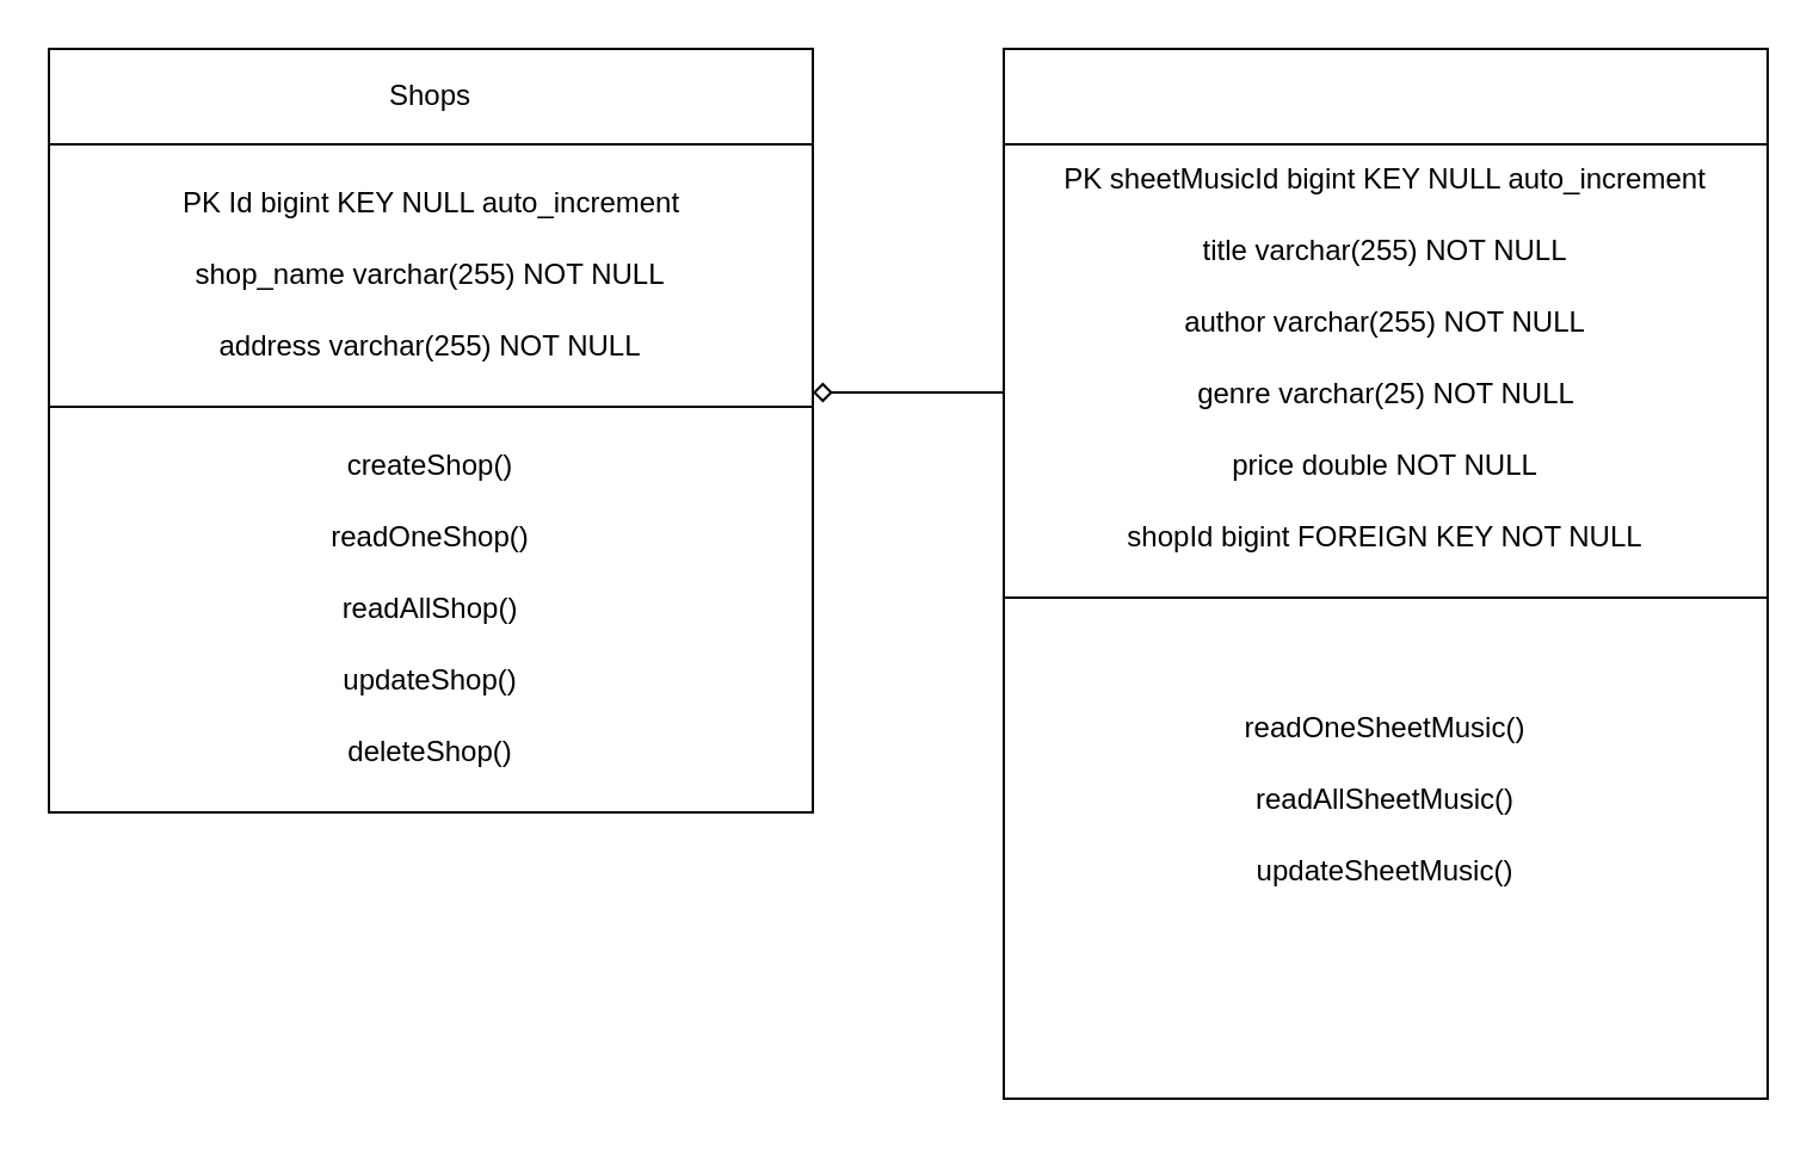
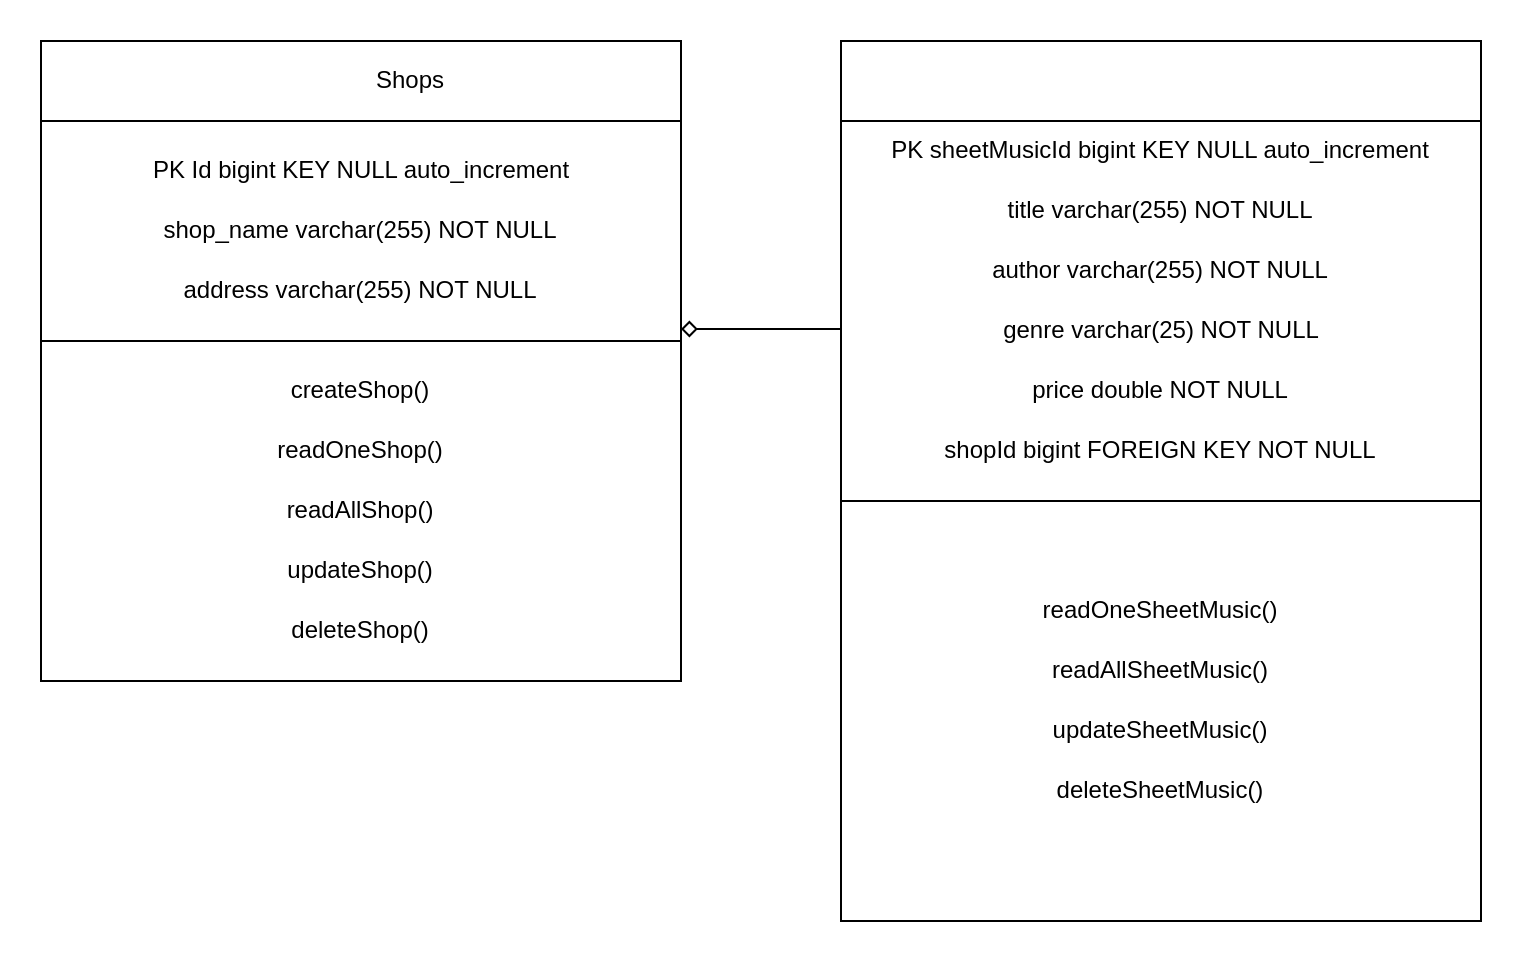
- <mxCell id="6" value="Shops" style="text;html=1;strokeColor=none;fillColor=none;align=center;verticalAlign=middle;whiteSpace=wrap;rounded=0;" vertex="1" parent="1"><mxGeometry x="150" y="25" width="60" height="30" as="geometry" /></mxCell>
+ <mxCell id="6" value="Shops" style="text;html=1;strokeColor=none;fillColor=none;align=center;verticalAlign=middle;whiteSpace=wrap;rounded=0;" vertex="1" parent="1"><mxGeometry x="175" y="25" width="60" height="30" as="geometry" /></mxCell>
+ <mxCell id="26" value="deleteSheetMusic()" style="text;html=1;strokeColor=none;fillColor=none;align=center;verticalAlign=middle;whiteSpace=wrap;rounded=0;" vertex="1" parent="1"><mxGeometry x="515" y="380" width="130" height="30" as="geometry" /></mxCell>
